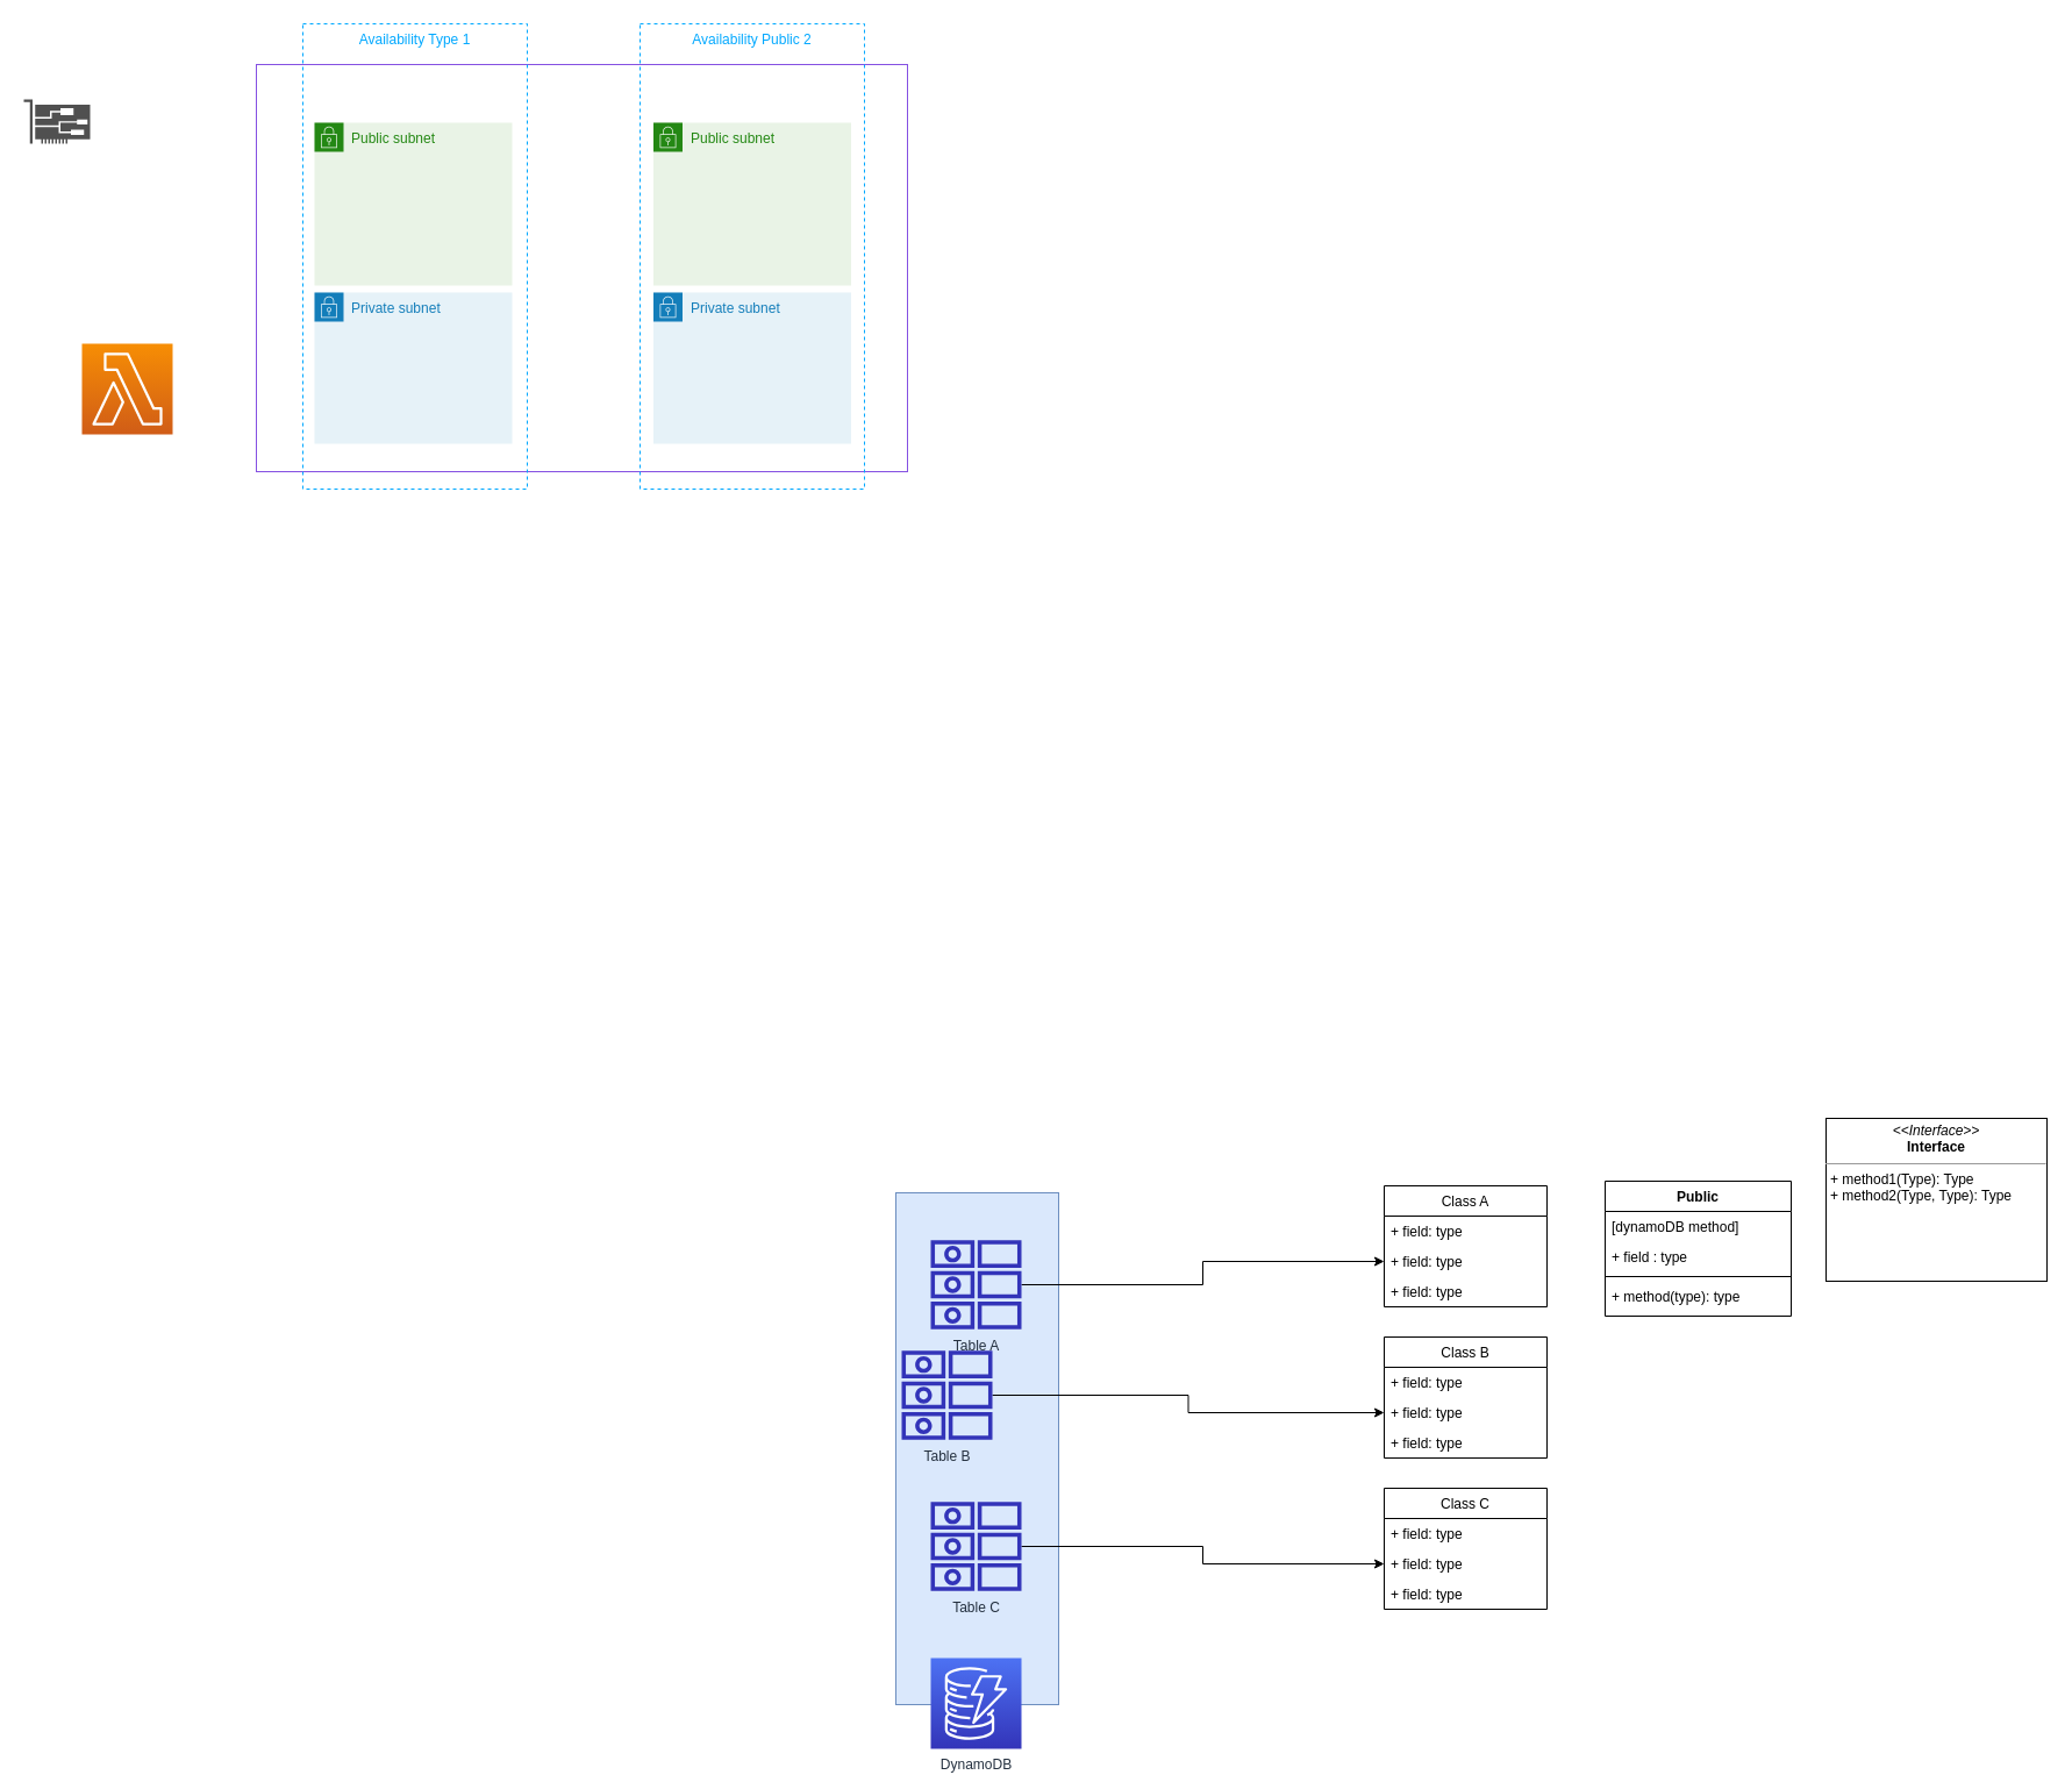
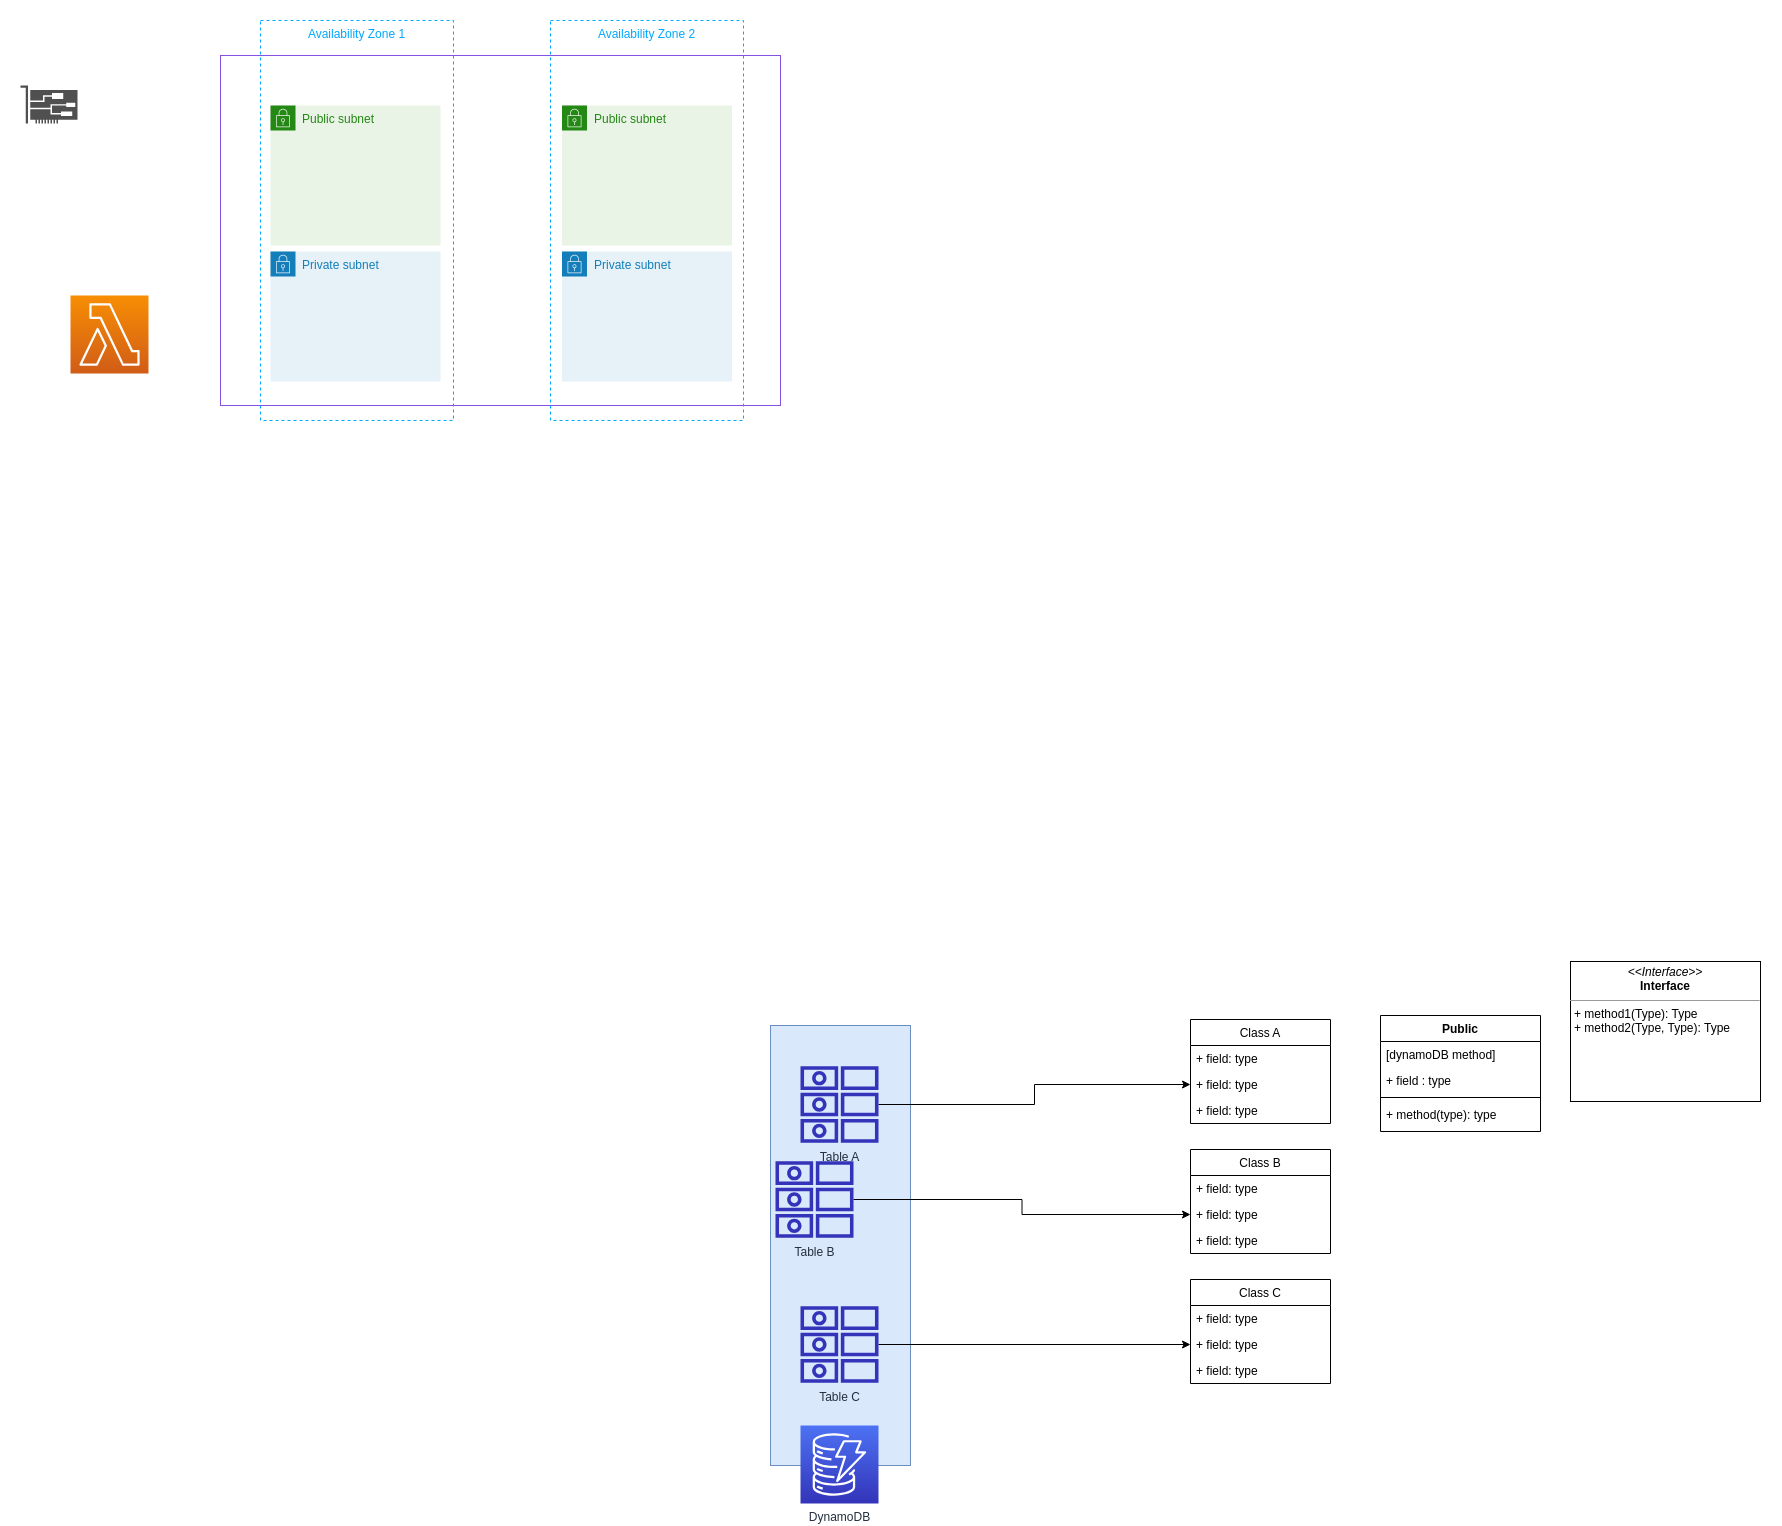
- <mxCell id="30" value="Availability Type 1" style="rounded=0;whiteSpace=wrap;html=1;fillColor=none;strokeColor=#00A8FF;dashed=1;verticalAlign=top;fontColor=#00A8FF;" vertex="1" parent="1"><mxGeometry x="260" y="20" width="193" height="400" as="geometry" /></mxCell>
+ <mxCell id="30" value="Availability Zone 1" style="rounded=0;whiteSpace=wrap;html=1;fillColor=none;strokeColor=#00A8FF;dashed=1;verticalAlign=top;fontColor=#00A8FF;" vertex="1" parent="1"><mxGeometry x="260" y="20" width="193" height="400" as="geometry" /></mxCell>
- <mxCell id="31" value="Availability Public 2" style="rounded=0;whiteSpace=wrap;html=1;fillColor=none;strokeColor=#00A8FF;dashed=1;verticalAlign=top;fontColor=#00A8FF;" vertex="1" parent="1"><mxGeometry x="550" y="20" width="193" height="400" as="geometry" /></mxCell>
+ <mxCell id="31" value="Availability Zone 2" style="rounded=0;whiteSpace=wrap;html=1;fillColor=none;strokeColor=#00A8FF;dashed=1;verticalAlign=top;fontColor=#00A8FF;" vertex="1" parent="1"><mxGeometry x="550" y="20" width="193" height="400" as="geometry" /></mxCell>
- <mxCell id="9" value="Table C" style="outlineConnect=0;fontColor=#232F3E;gradientColor=none;fillColor=#3334B9;strokeColor=none;dashed=0;verticalLabelPosition=bottom;verticalAlign=top;align=center;html=1;fontSize=12;fontStyle=0;aspect=fixed;pointerEvents=1;shape=mxgraph.aws4.attributes;" parent="1" vertex="1"><mxGeometry x="800" y="1290" width="78" height="78" as="geometry" /></mxCell>
+ <mxCell id="9" value="Table C" style="outlineConnect=0;fontColor=#232F3E;gradientColor=none;fillColor=#3334B9;strokeColor=none;dashed=0;verticalLabelPosition=bottom;verticalAlign=top;align=center;html=1;fontSize=12;fontStyle=0;aspect=fixed;pointerEvents=1;shape=mxgraph.aws4.attributes;" parent="1" vertex="1"><mxGeometry y="1305" width="78" height="78" as="geometry" x="800" /></mxCell>
